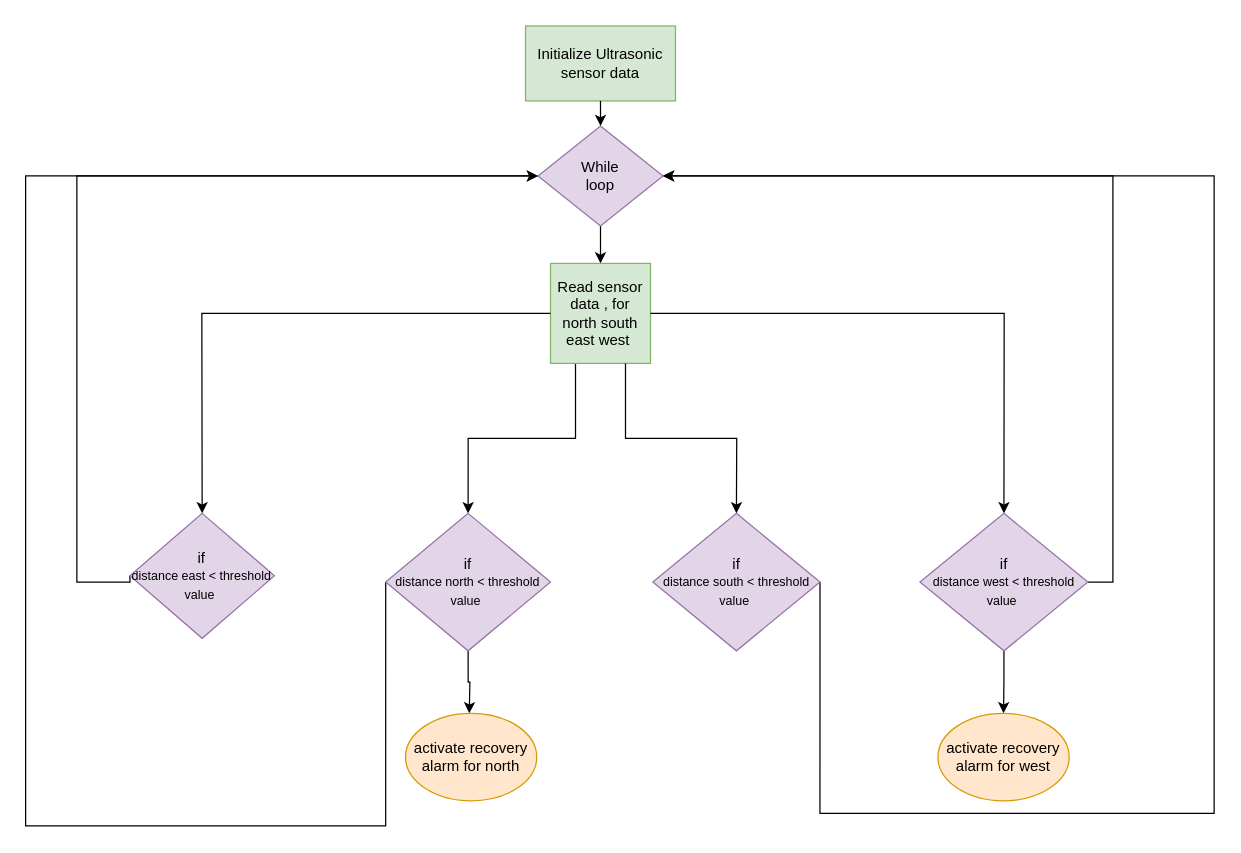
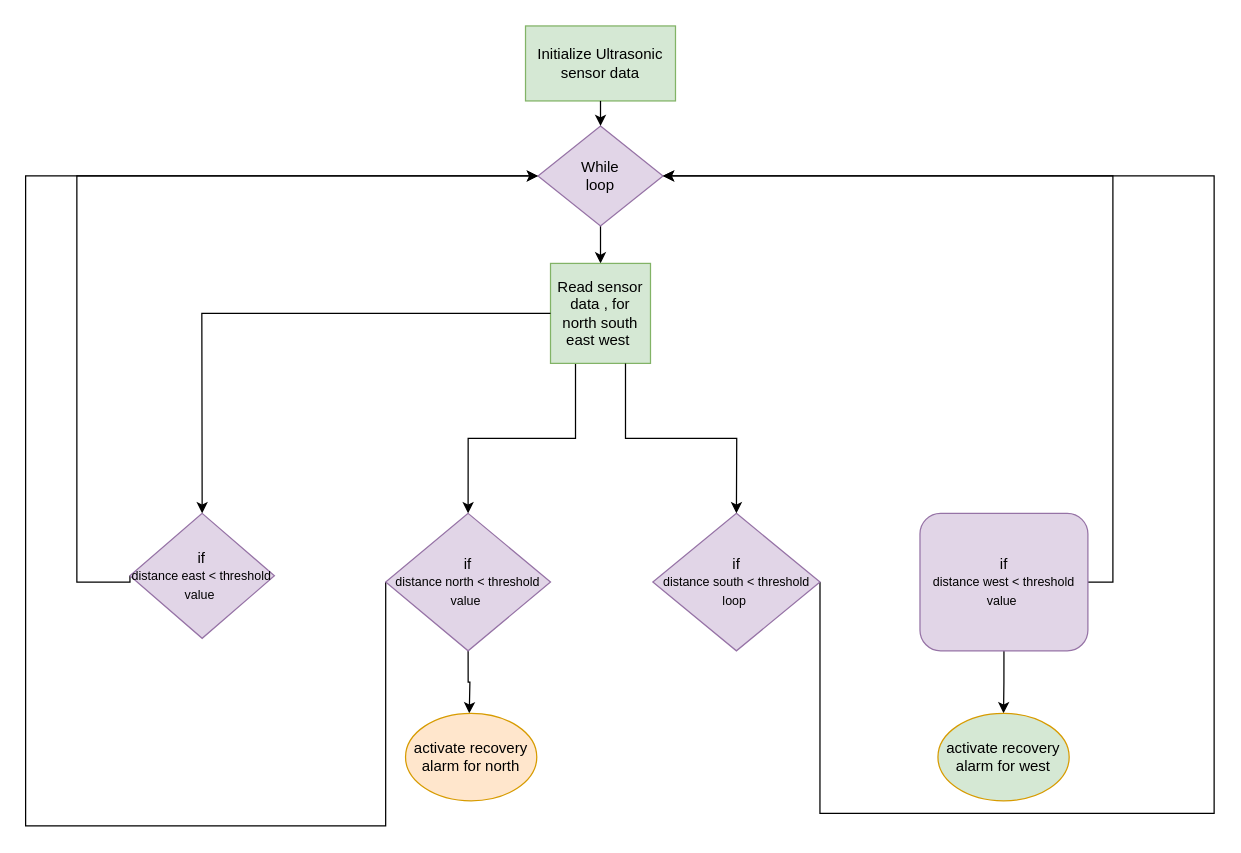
- <mxCell id="21" value="" style="endArrow=classic;html=1;rounded=0;exitX=1;exitY=0.5;exitDx=0;exitDy=0;entryX=0.5;entryY=0;entryDx=0;entryDy=0;" parent="1" source="10" target="16" edge="1"><mxGeometry width="50" height="50" relative="1" as="geometry"><mxPoint x="400" y="360" as="sourcePoint" /><mxPoint x="870" y="250" as="targetPoint" /><Array as="points"><mxPoint x="803" y="250" /></Array></mxGeometry></mxCell>
- <mxCell id="13" value="if&lt;div style=&quot;&quot;&gt;&lt;font style=&quot;font-size: 10px;&quot;&gt;distance south &amp;lt; threshold value&lt;/font&gt;&lt;span style=&quot;font-size: 11px;&quot;&gt;&amp;nbsp;&lt;/span&gt;&lt;/div&gt;" style="rhombus;whiteSpace=wrap;html=1;fillColor=#e1d5e7;strokeColor=#9673a6;" parent="1" vertex="1"><mxGeometry x="521.88" y="410" width="133.75" height="110" as="geometry" /></mxCell>
+ <mxCell id="13" value="if&lt;div style=&quot;&quot;&gt;&lt;font style=&quot;font-size: 10px;&quot;&gt;distance south &amp;lt; threshold loop&lt;/font&gt;&lt;span style=&quot;font-size: 11px;&quot;&gt;&amp;nbsp;&lt;/span&gt;&lt;/div&gt;" style="rhombus;whiteSpace=wrap;html=1;fillColor=#e1d5e7;strokeColor=#9673a6;" parent="1" vertex="1"><mxGeometry x="521.88" y="410" width="133.75" height="110" as="geometry" /></mxCell>
- <mxCell id="16" value="if&lt;div style=&quot;&quot;&gt;&lt;font style=&quot;font-size: 10px;&quot;&gt;distance west &amp;lt; threshold value&lt;/font&gt;&lt;span style=&quot;font-size: 11px;&quot;&gt;&amp;nbsp;&lt;/span&gt;&lt;/div&gt;" style="rhombus;whiteSpace=wrap;html=1;fillColor=#e1d5e7;strokeColor=#9673a6;" parent="1" vertex="1"><mxGeometry x="735.63" y="410" width="134.37" height="110" as="geometry" /></mxCell>
+ <mxCell id="16" value="if&lt;div style=&quot;&quot;&gt;&lt;font style=&quot;font-size: 10px;&quot;&gt;distance west &amp;lt; threshold value&lt;/font&gt;&lt;span style=&quot;font-size: 11px;&quot;&gt;&amp;nbsp;&lt;/span&gt;&lt;/div&gt;" style="whiteSpace=wrap;html=1;fillColor=#e1d5e7;strokeColor=#9673a6;rounded=1;" parent="1" vertex="1"><mxGeometry x="735.63" y="410" width="134.37" height="110" as="geometry" /></mxCell>
- <mxCell id="22" value="activate recovery alarm for west" style="ellipse;whiteSpace=wrap;html=1;fillColor=#ffe6cc;strokeColor=#d79b00;" parent="1" vertex="1"><mxGeometry x="750.01" y="570" width="105" height="70" as="geometry" /></mxCell>
+ <mxCell id="22" value="activate recovery alarm for west" style="ellipse;whiteSpace=wrap;html=1;fillColor=#d5e8d4;strokeColor=#d79b00;" parent="1" vertex="1"><mxGeometry x="750.01" y="570" width="105" height="70" as="geometry" /></mxCell>
